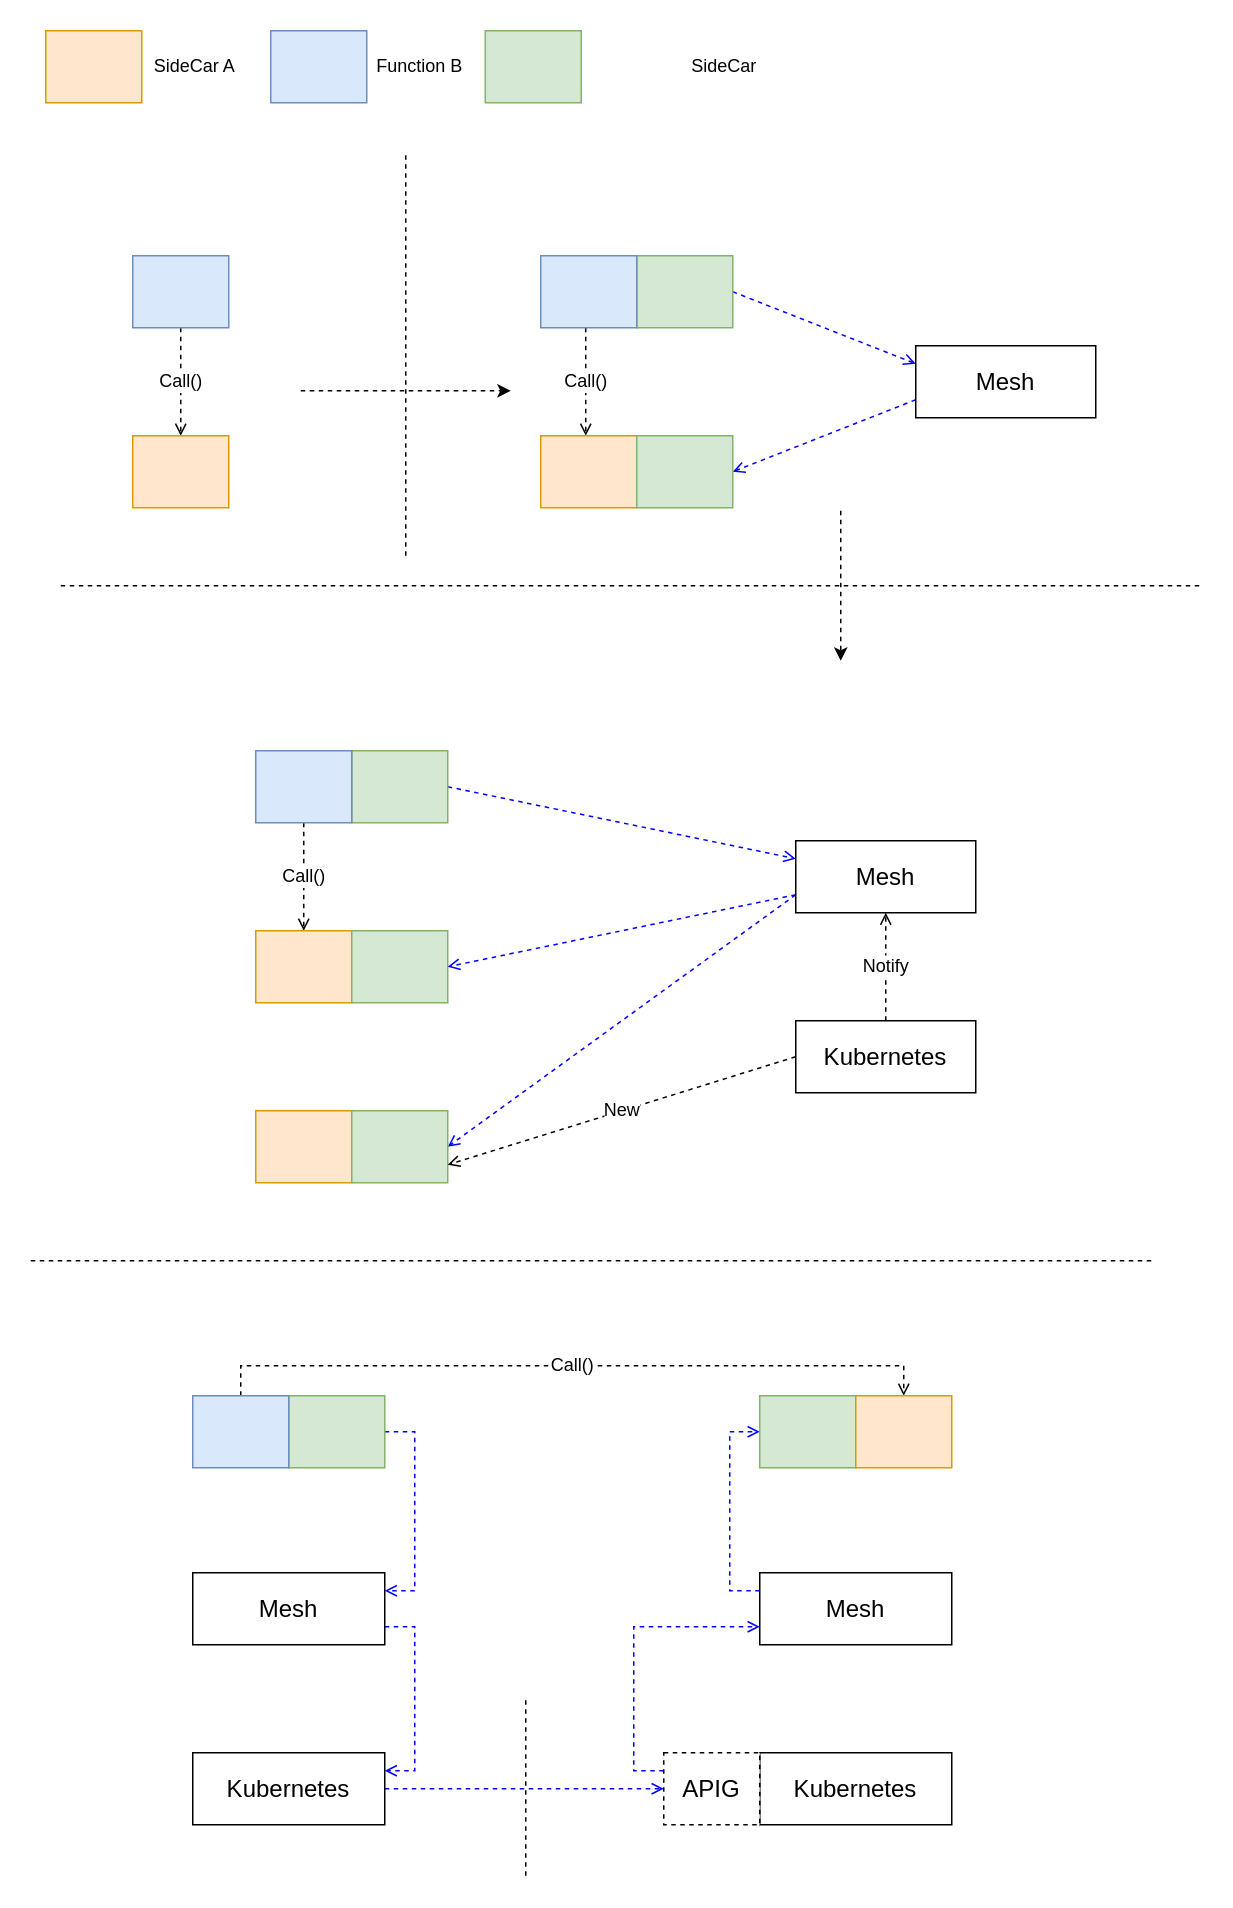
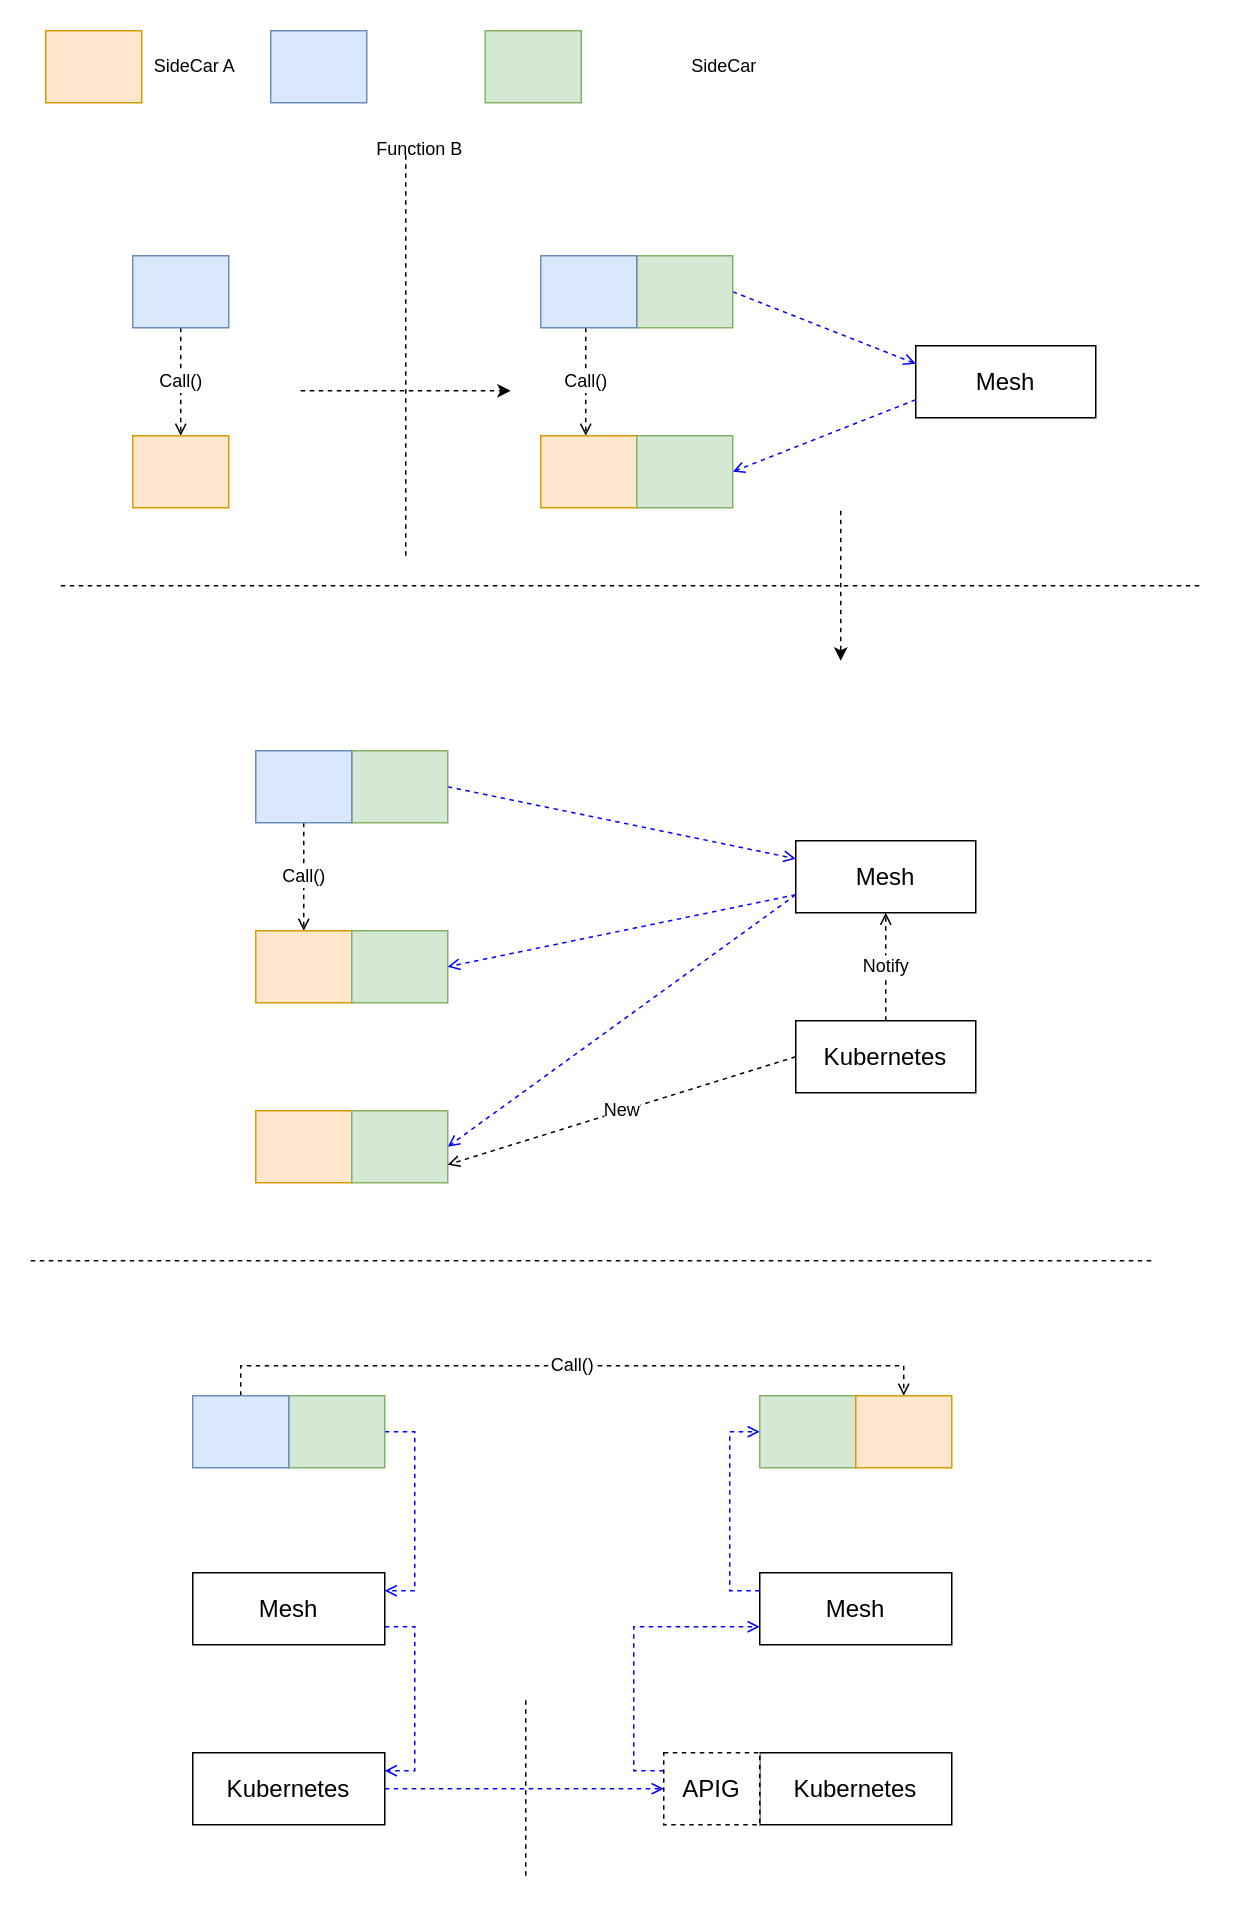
- <mxCell id="13" value="Function B" style="text;html=1;align=center;verticalAlign=middle;resizable=0;points=[];autosize=1;fontSize=12;fontColor=#000000;" vertex="1" parent="1"><mxGeometry x="244" y="34" width="70" height="20" as="geometry" /></mxCell>
+ <mxCell id="13" value="Function B" style="text;html=1;align=center;verticalAlign=middle;resizable=0;points=[];autosize=1;fontSize=12;fontColor=#000000;" vertex="1" parent="1"><mxGeometry x="244" y="89" width="70" height="20" as="geometry" /></mxCell>
